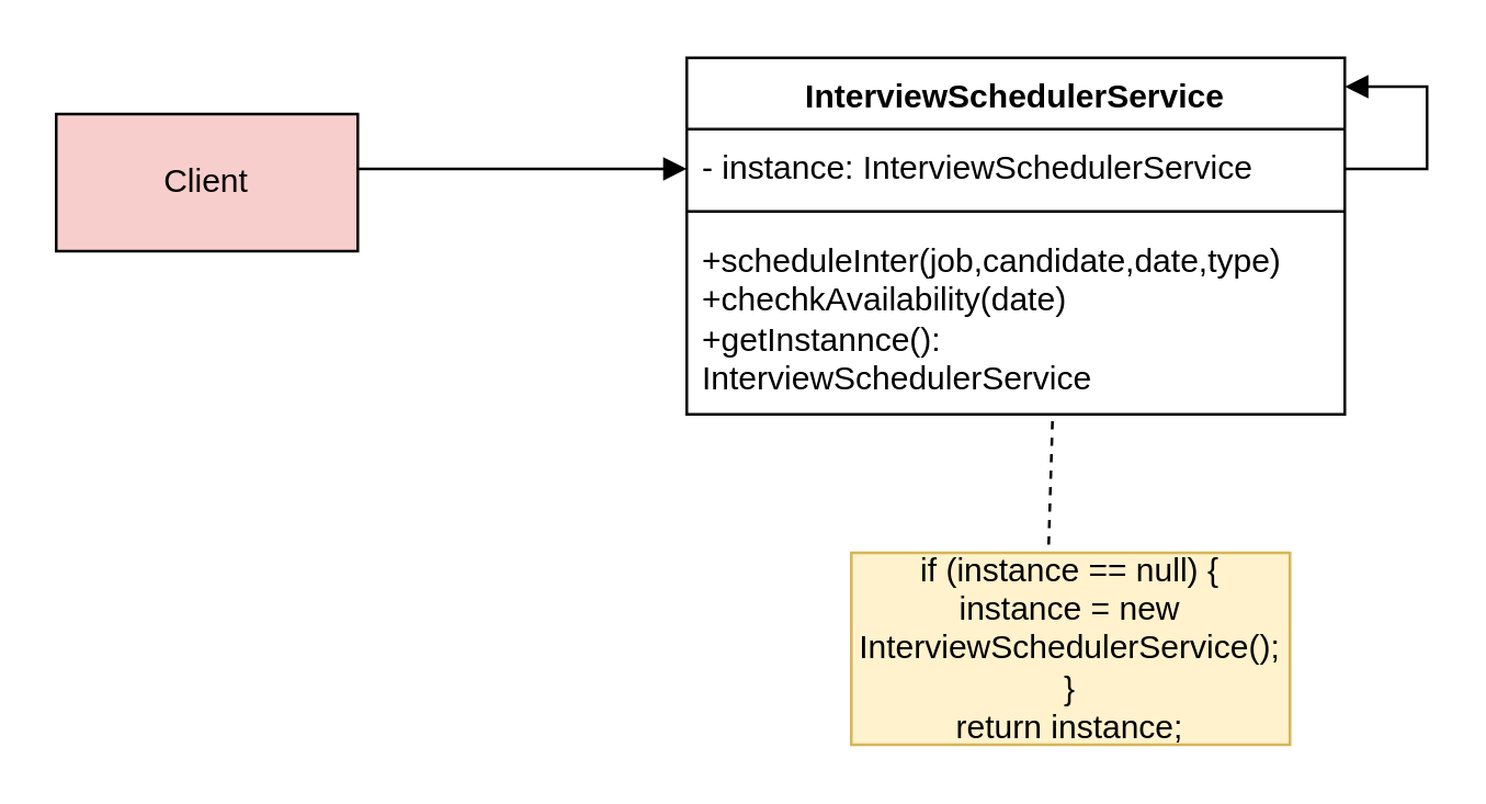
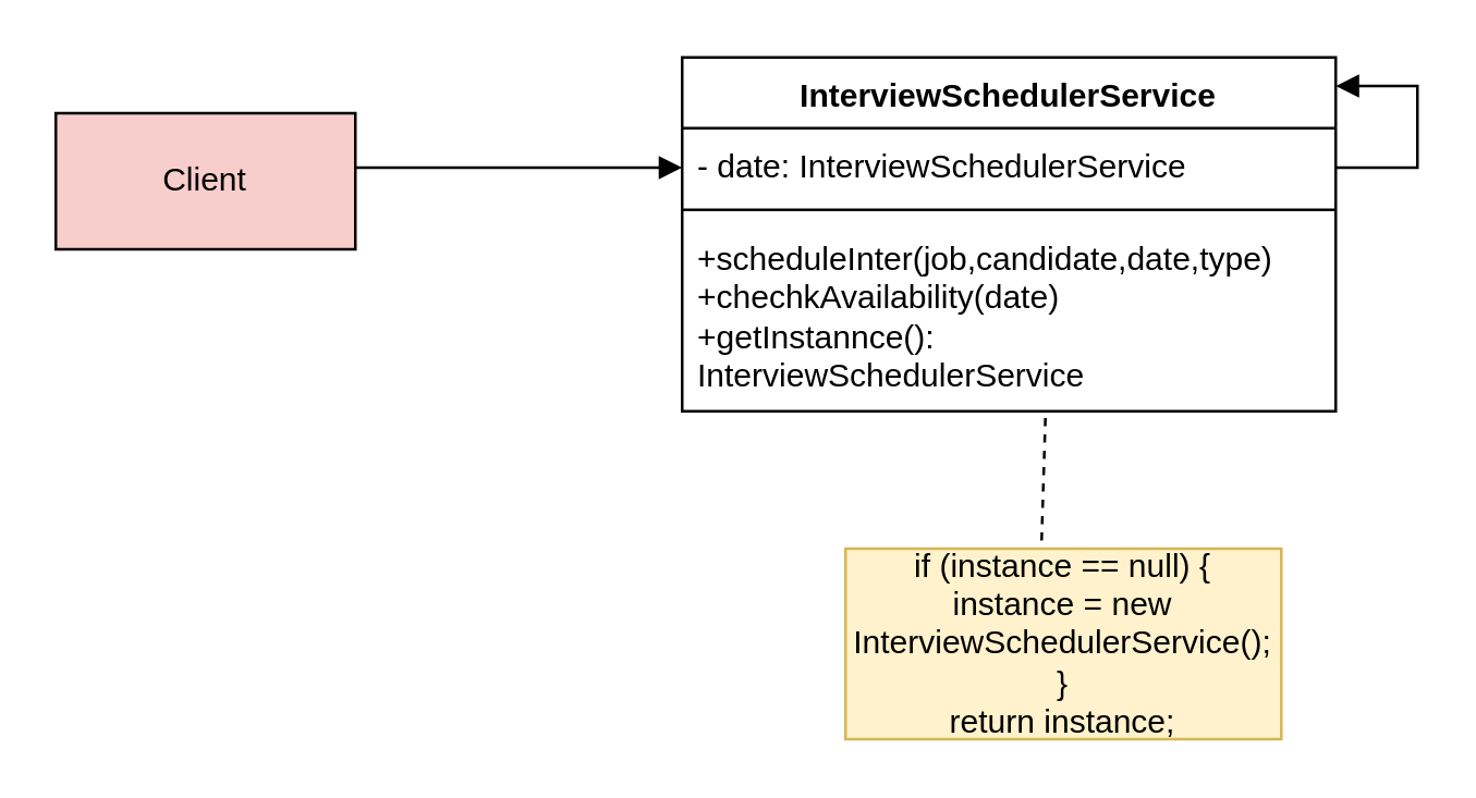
- <mxCell id="5" value="- instance:&amp;nbsp;&lt;span style=&quot;text-align: center;&quot;&gt;InterviewSchedulerService&lt;/span&gt;" style="text;strokeColor=none;fillColor=none;align=left;verticalAlign=top;spacingLeft=4;spacingRight=4;overflow=hidden;rotatable=0;points=[[0,0.5],[1,0.5]];portConstraint=eastwest;whiteSpace=wrap;html=1;" vertex="1" parent="4"><mxGeometry y="26" width="240" height="26" as="geometry" /></mxCell>
+ <mxCell id="5" value="- date:&amp;nbsp;&lt;span style=&quot;text-align: center;&quot;&gt;InterviewSchedulerService&lt;/span&gt;" style="text;strokeColor=none;fillColor=none;align=left;verticalAlign=top;spacingLeft=4;spacingRight=4;overflow=hidden;rotatable=0;points=[[0,0.5],[1,0.5]];portConstraint=eastwest;whiteSpace=wrap;html=1;" vertex="1" parent="4"><mxGeometry y="26" width="240" height="26" as="geometry" /></mxCell>
